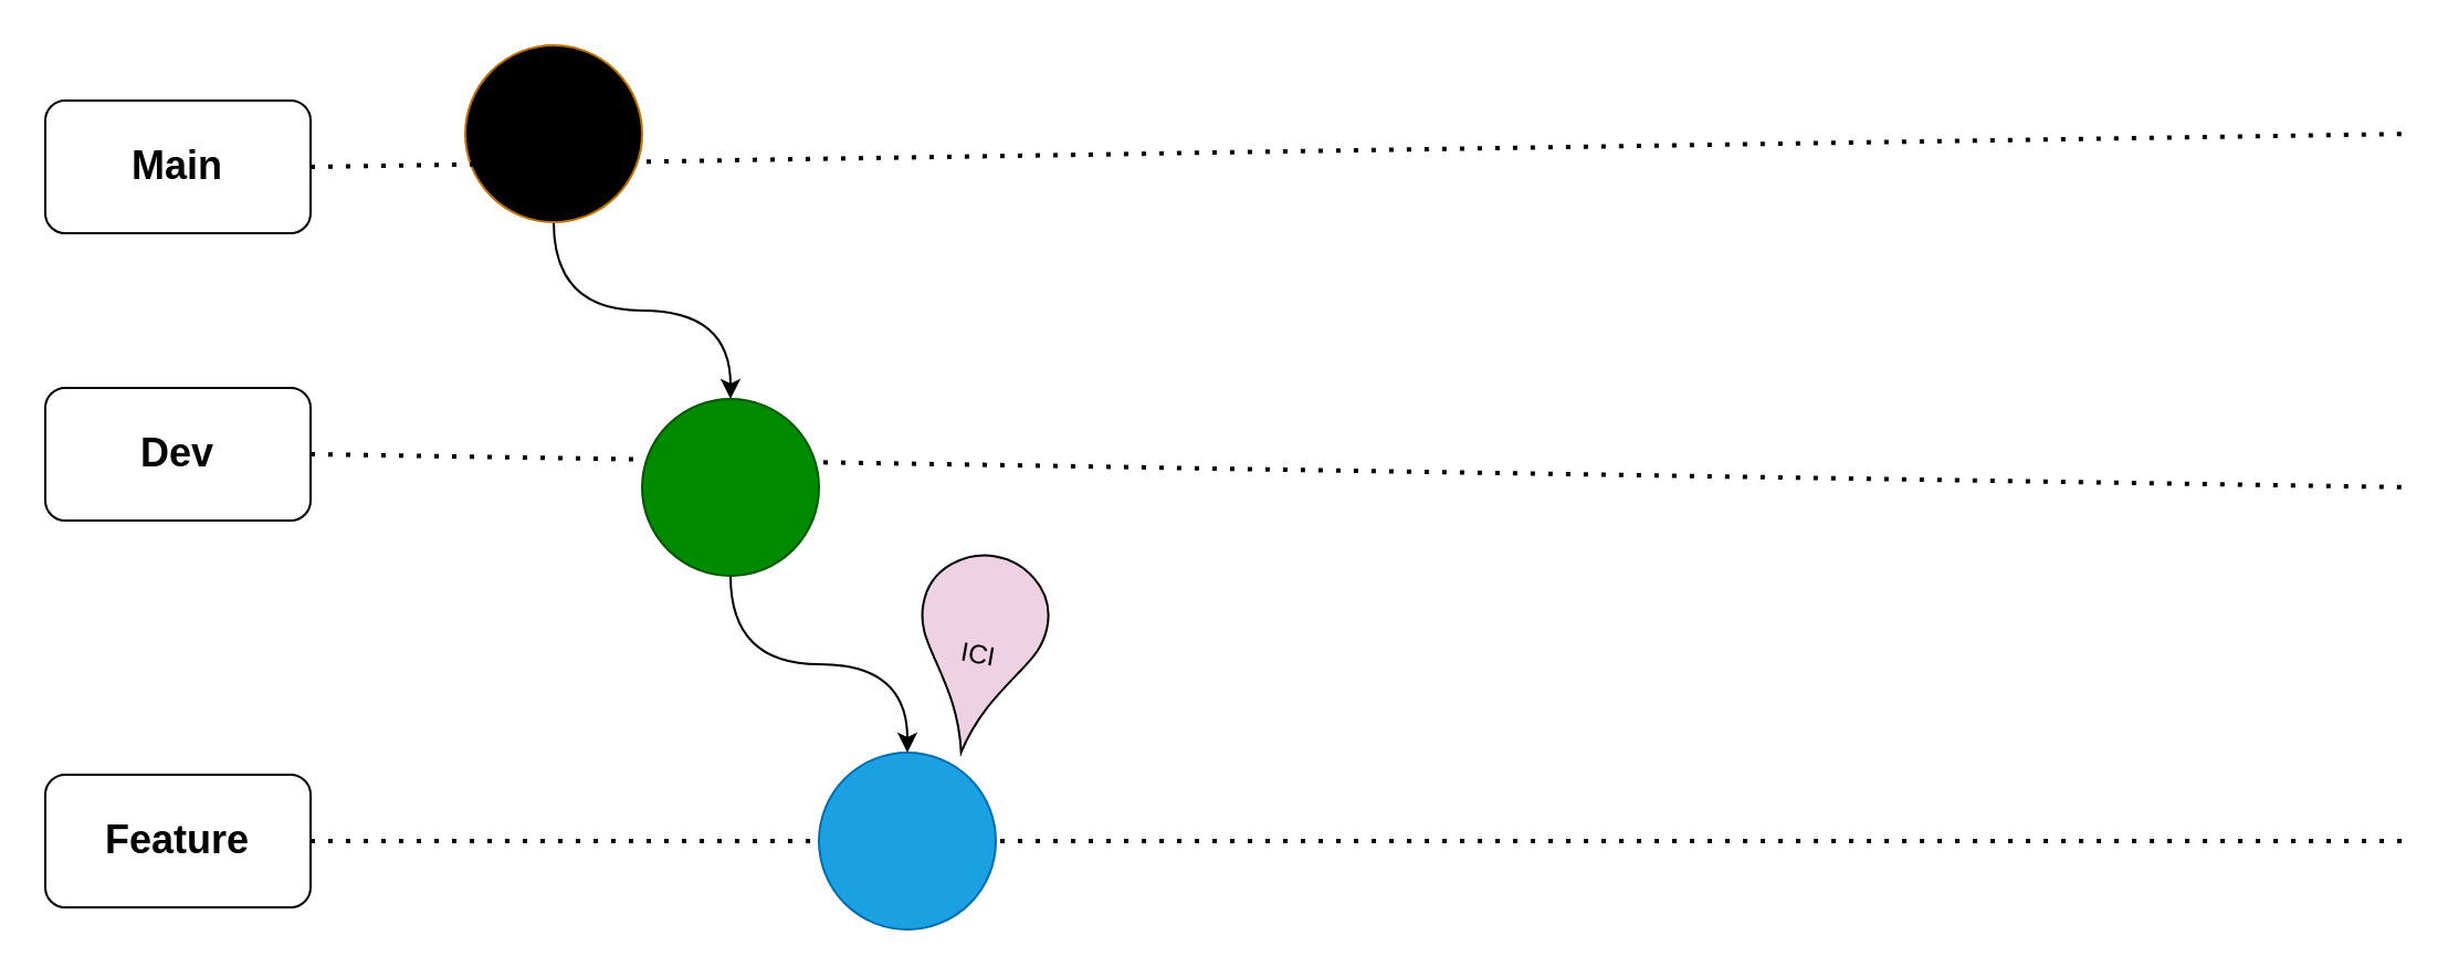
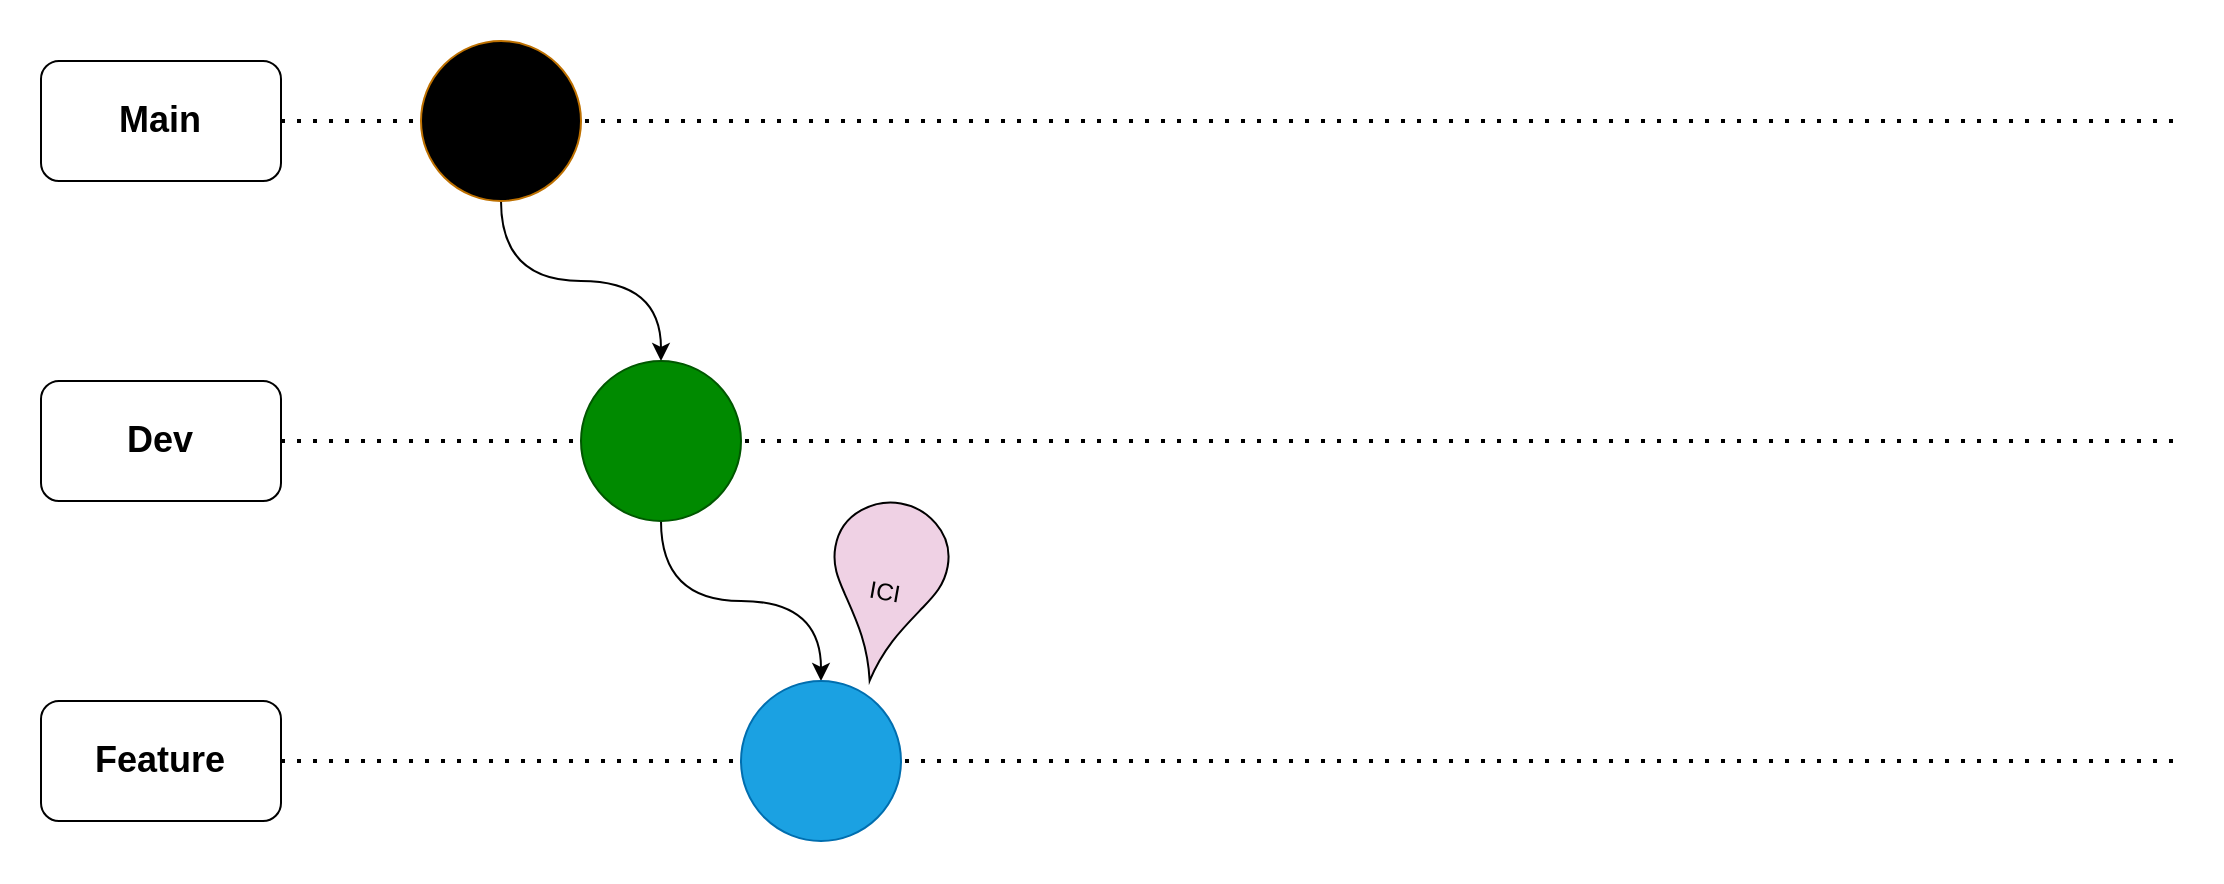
- <mxCell id="6" value="Main" style="rounded=1;whiteSpace=wrap;html=1;fontStyle=1;fontSize=18;" vertex="1" parent="1"><mxGeometry x="20" y="45" width="120" height="60" as="geometry" /></mxCell>
+ <mxCell id="6" value="Main" style="rounded=1;whiteSpace=wrap;html=1;fontStyle=1;fontSize=18;" vertex="1" parent="1"><mxGeometry x="20" y="30" width="120" height="60" as="geometry" /></mxCell>
- <mxCell id="10" value="Dev" style="rounded=1;whiteSpace=wrap;html=1;fontStyle=1;fontSize=18;" vertex="1" parent="1"><mxGeometry x="20" y="175" width="120" height="60" as="geometry" /></mxCell>
+ <mxCell id="10" value="Dev" style="rounded=1;whiteSpace=wrap;html=1;fontStyle=1;fontSize=18;" vertex="1" parent="1"><mxGeometry x="20" y="190" width="120" height="60" as="geometry" /></mxCell>
